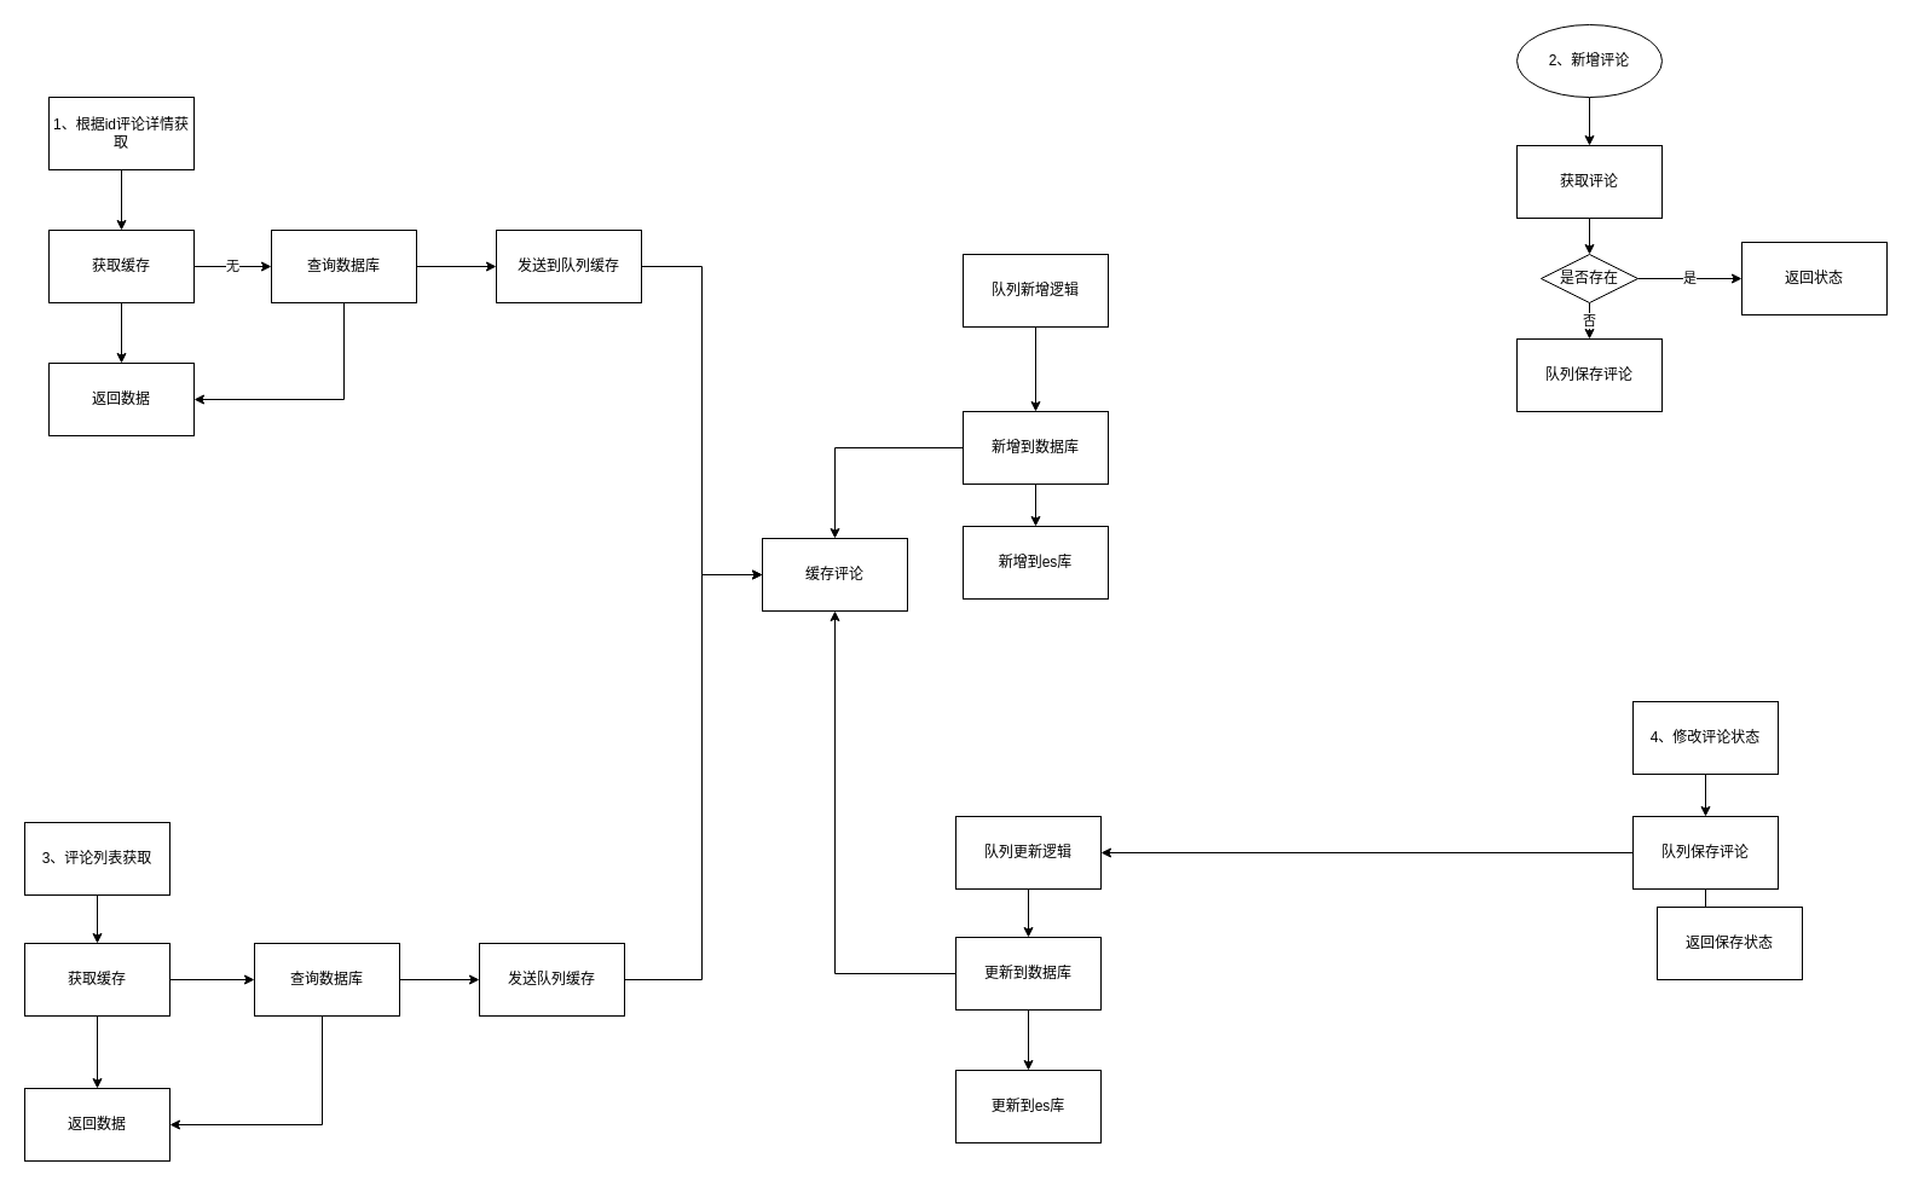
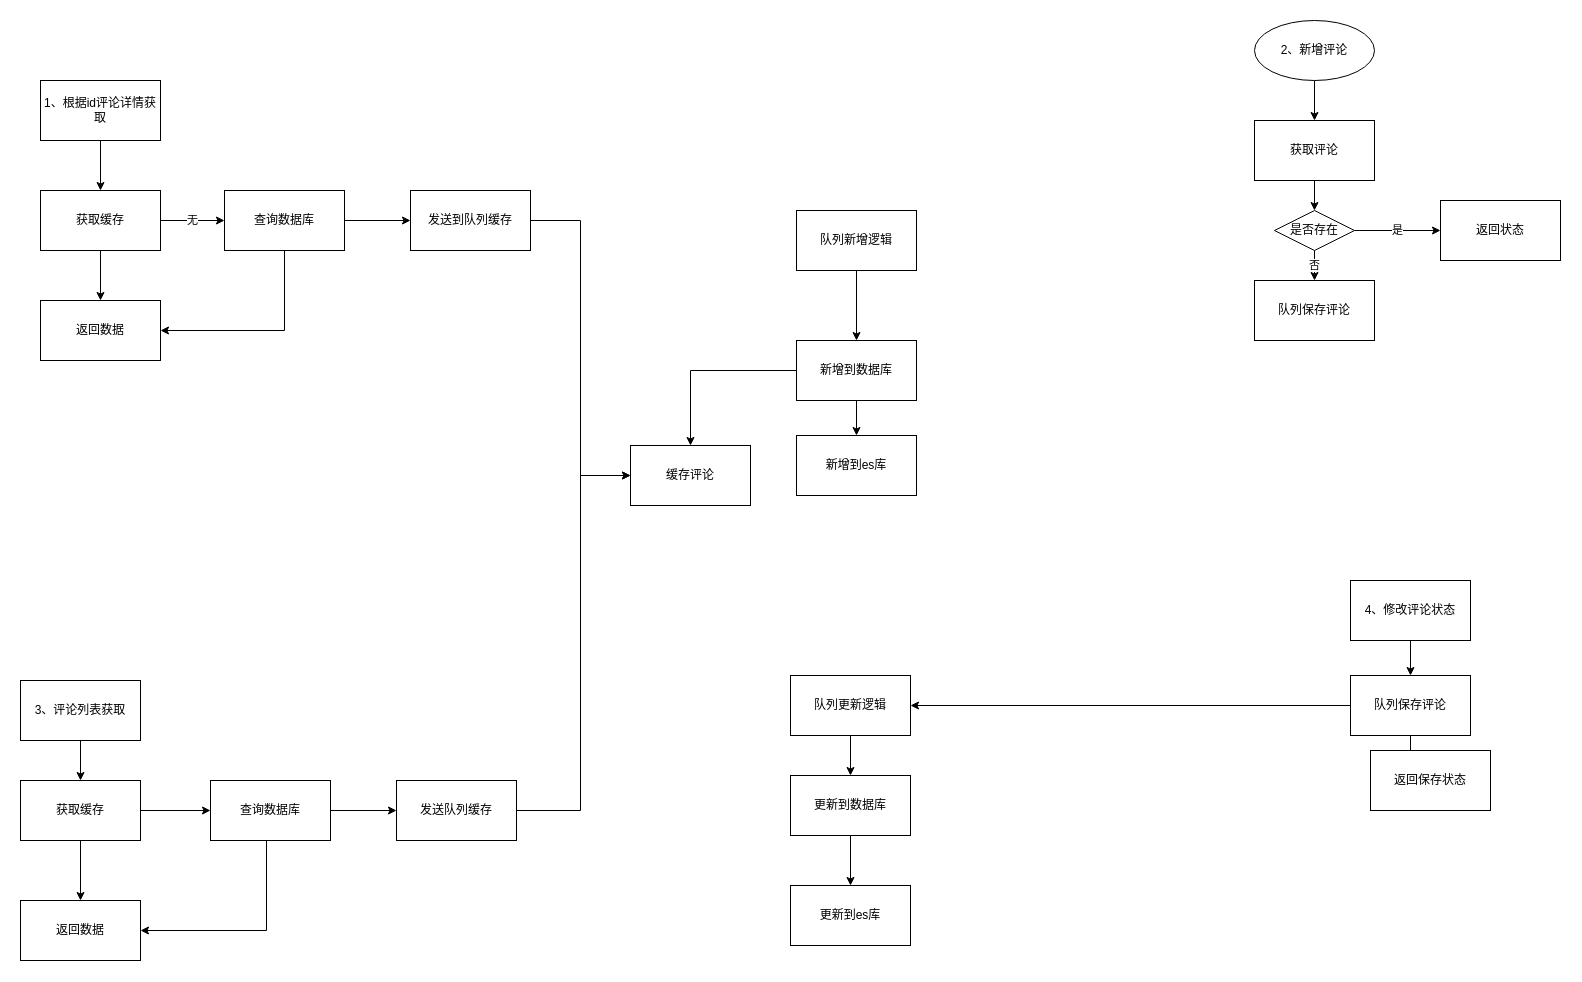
- <mxCell id="34" style="edgeStyle=orthogonalEdgeStyle;rounded=0;orthogonalLoop=1;jettySize=auto;html=1;entryX=0.5;entryY=1;entryDx=0;entryDy=0;" edge="1" parent="1" source="35" target="36"><mxGeometry relative="1" as="geometry" /></mxCell>
